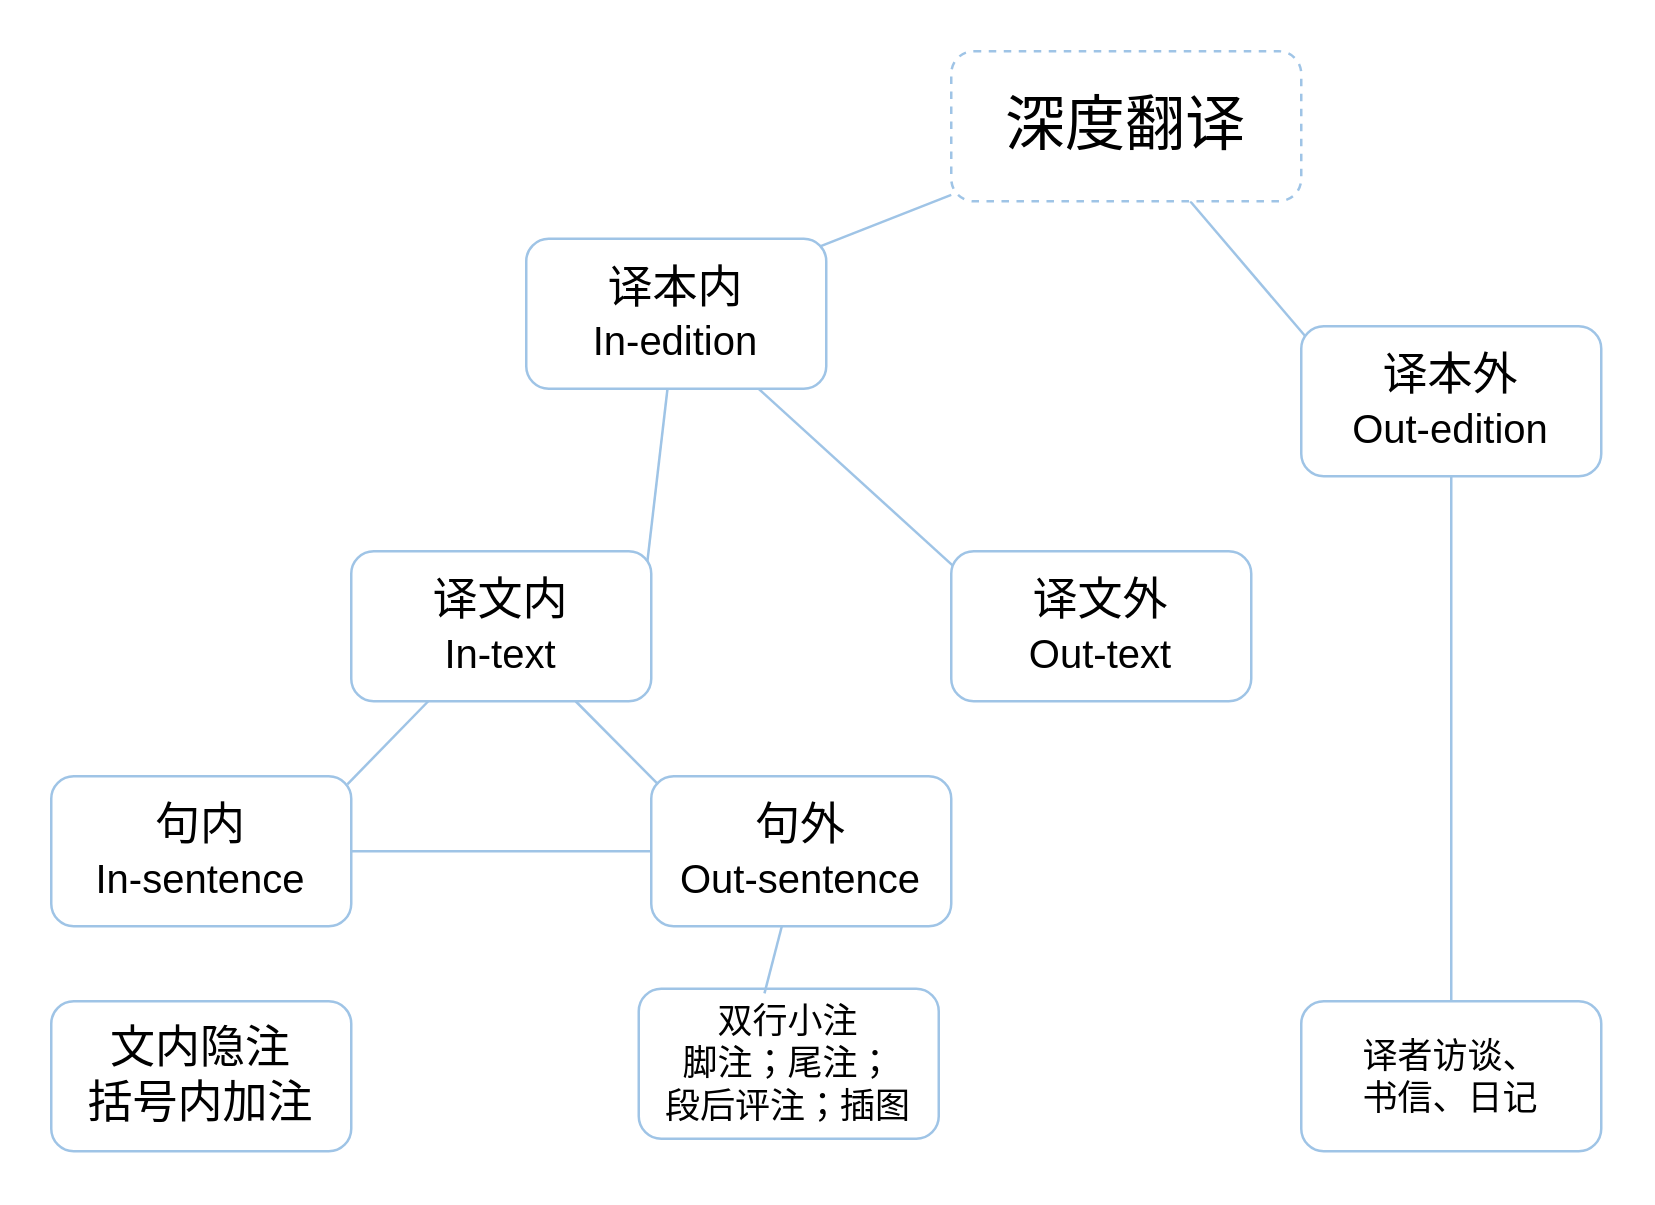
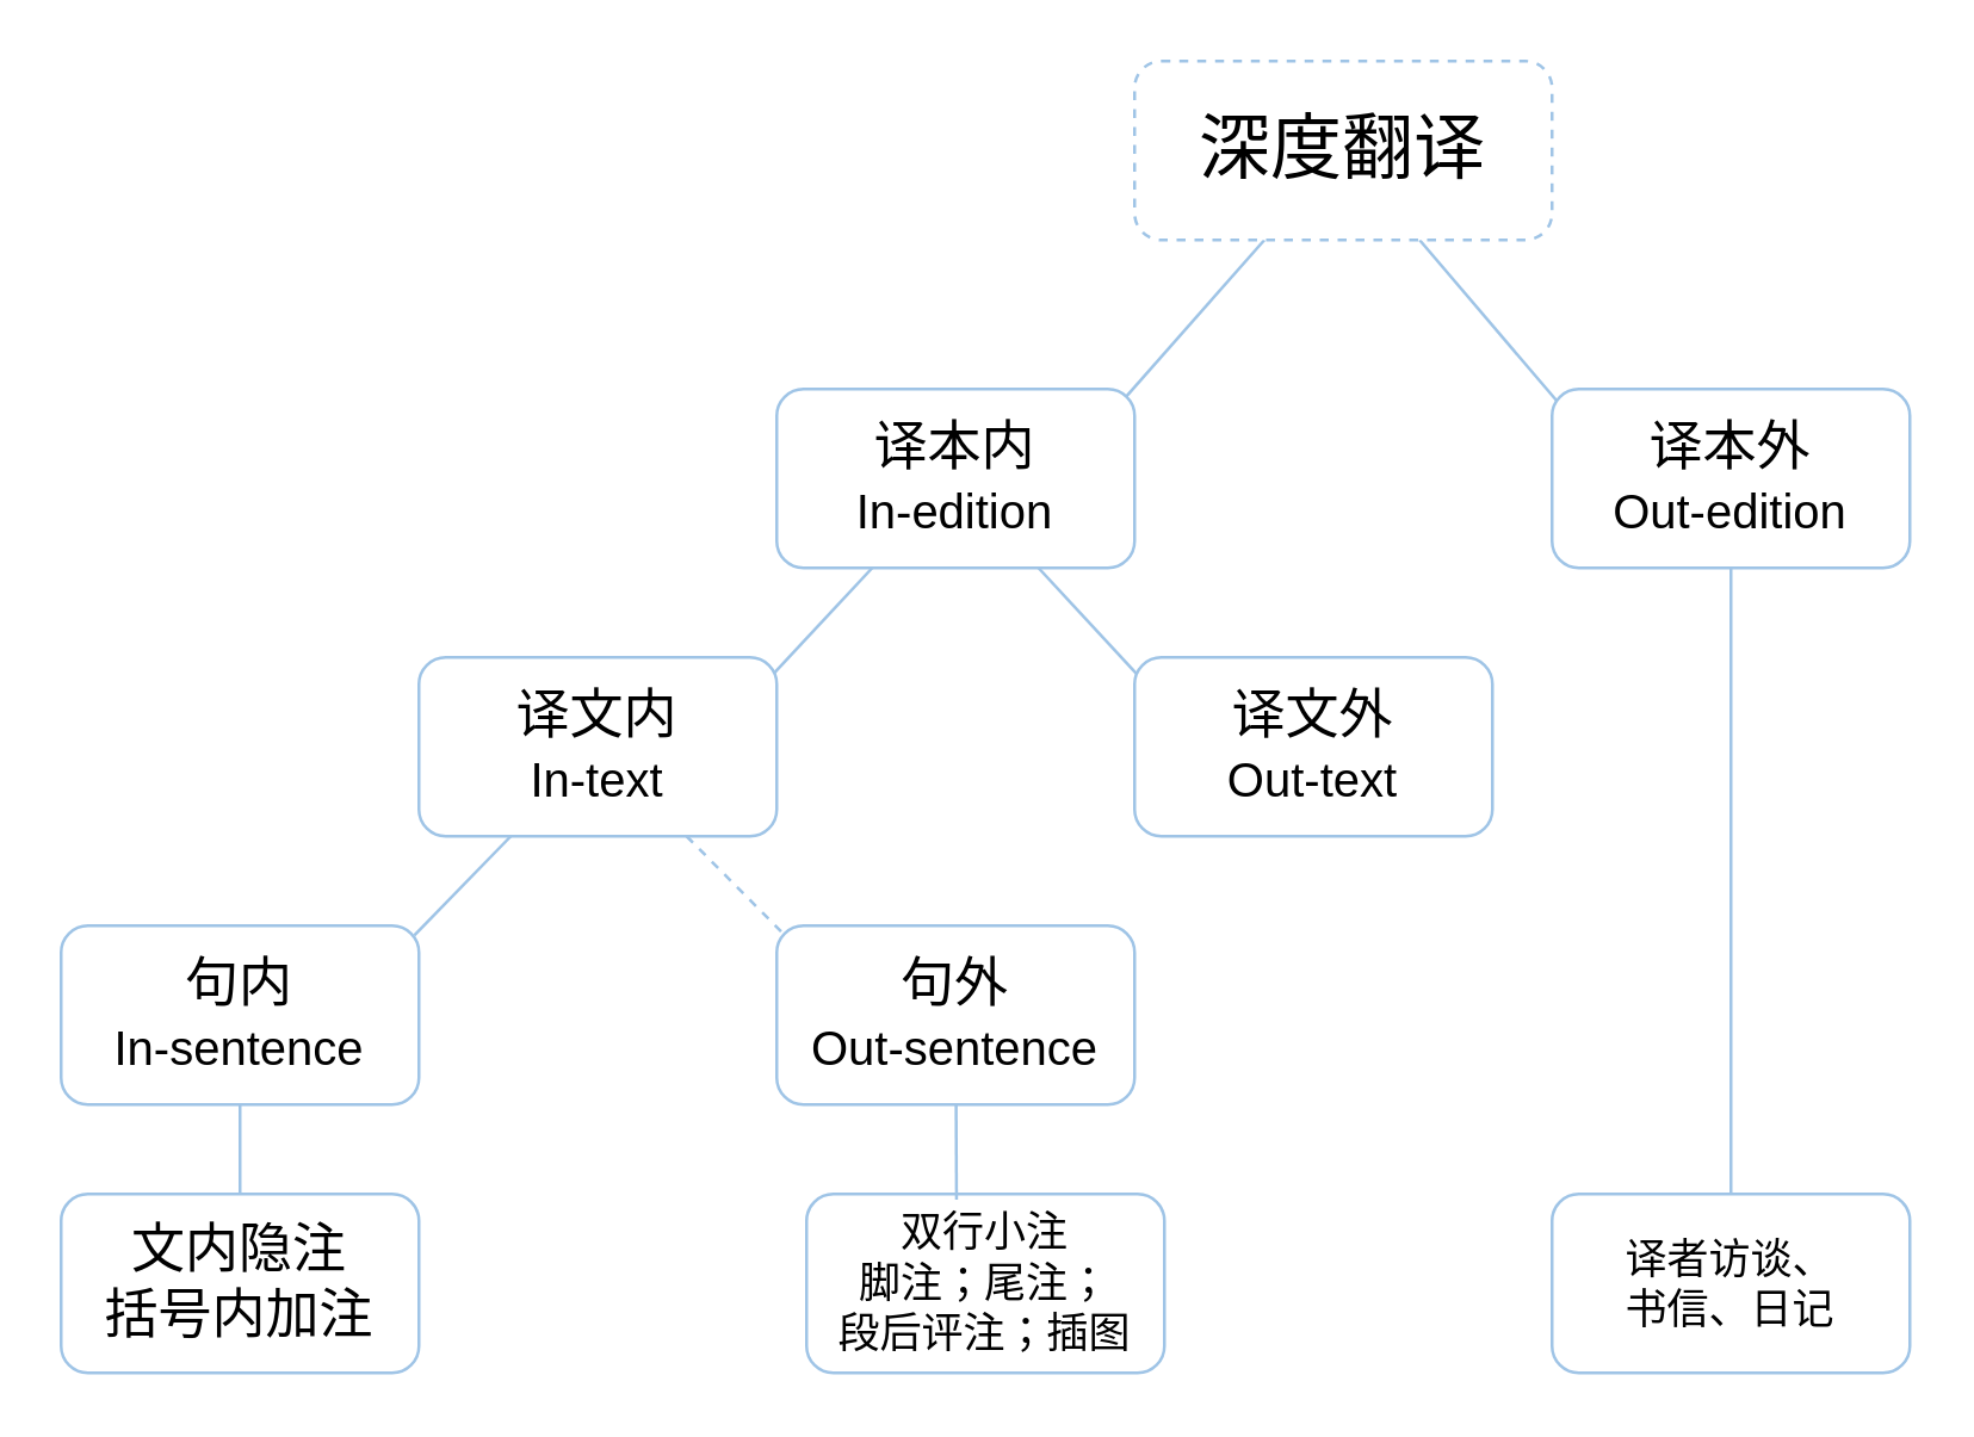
- <mxCell id="8" value="&lt;font style=&quot;font-size: 18px;&quot;&gt;译本内&lt;/font&gt;&lt;div style=&quot;&quot;&gt;&lt;font style=&quot;font-size: 16px;&quot;&gt;In-edition&lt;/font&gt;&lt;/div&gt;" style="rounded=1;whiteSpace=wrap;html=1;strokeColor=#9FC4E6;" vertex="1" parent="1"><mxGeometry x="210" y="95" width="120" height="60" as="geometry" /></mxCell>
+ <mxCell id="8" value="&lt;font style=&quot;font-size: 18px;&quot;&gt;译本内&lt;/font&gt;&lt;div style=&quot;&quot;&gt;&lt;font style=&quot;font-size: 16px;&quot;&gt;In-edition&lt;/font&gt;&lt;/div&gt;" style="rounded=1;whiteSpace=wrap;html=1;strokeColor=#9FC4E6;" vertex="1" parent="1"><mxGeometry x="260" y="130" width="120" height="60" as="geometry" /></mxCell>
- <mxCell id="18" style="edgeStyle=none;rounded=0;orthogonalLoop=1;jettySize=auto;html=1;entryX=0.023;entryY=0.054;entryDx=0;entryDy=0;endArrow=none;endFill=0;strokeColor=#9FC4E6;entryPerimeter=0;" edge="1" parent="1" source="19" target="13"><mxGeometry relative="1" as="geometry" /></mxCell>
+ <mxCell id="18" style="edgeStyle=none;rounded=0;orthogonalLoop=1;jettySize=auto;html=1;entryX=0.023;entryY=0.054;entryDx=0;entryDy=0;endArrow=none;endFill=0;strokeColor=#9FC4E6;entryPerimeter=0;dashed=1;" edge="1" parent="1" source="19" target="13"><mxGeometry relative="1" as="geometry" /></mxCell>
- <mxCell id="11" style="edgeStyle=none;rounded=0;orthogonalLoop=1;jettySize=auto;html=1;endArrow=none;endFill=0;strokeColor=#9FC4E6;" edge="1" parent="1" source="12" target="13"><mxGeometry relative="1" as="geometry" /></mxCell>
+ <mxCell id="11" style="edgeStyle=none;rounded=0;orthogonalLoop=1;jettySize=auto;html=1;entryX=0.5;entryY=0;entryDx=0;entryDy=0;endArrow=none;endFill=0;strokeColor=#9FC4E6;" edge="1" parent="1" source="12" target="14"><mxGeometry relative="1" as="geometry" /></mxCell>
- <mxCell id="15" value="&lt;font style=&quot;font-size: 14px;&quot;&gt;双行小注&lt;br&gt;&lt;/font&gt;&lt;div style=&quot;font-size: 14px;&quot;&gt;&lt;font style=&quot;font-size: 14px;&quot;&gt;脚注；尾注；&lt;/font&gt;&lt;/div&gt;&lt;div style=&quot;font-size: 14px;&quot;&gt;&lt;font style=&quot;font-size: 14px;&quot;&gt;段后评注；插图&lt;/font&gt;&lt;/div&gt;" style="rounded=1;whiteSpace=wrap;html=1;strokeColor=#9FC4E6;" vertex="1" parent="1"><mxGeometry x="255" y="395" width="120" height="60" as="geometry" /></mxCell>
+ <mxCell id="15" value="&lt;font style=&quot;font-size: 14px;&quot;&gt;双行小注&lt;br&gt;&lt;/font&gt;&lt;div style=&quot;font-size: 14px;&quot;&gt;&lt;font style=&quot;font-size: 14px;&quot;&gt;脚注；尾注；&lt;/font&gt;&lt;/div&gt;&lt;div style=&quot;font-size: 14px;&quot;&gt;&lt;font style=&quot;font-size: 14px;&quot;&gt;段后评注；插图&lt;/font&gt;&lt;/div&gt;" style="rounded=1;whiteSpace=wrap;html=1;strokeColor=#9FC4E6;" vertex="1" parent="1"><mxGeometry x="270" y="400" width="120" height="60" as="geometry" /></mxCell>
